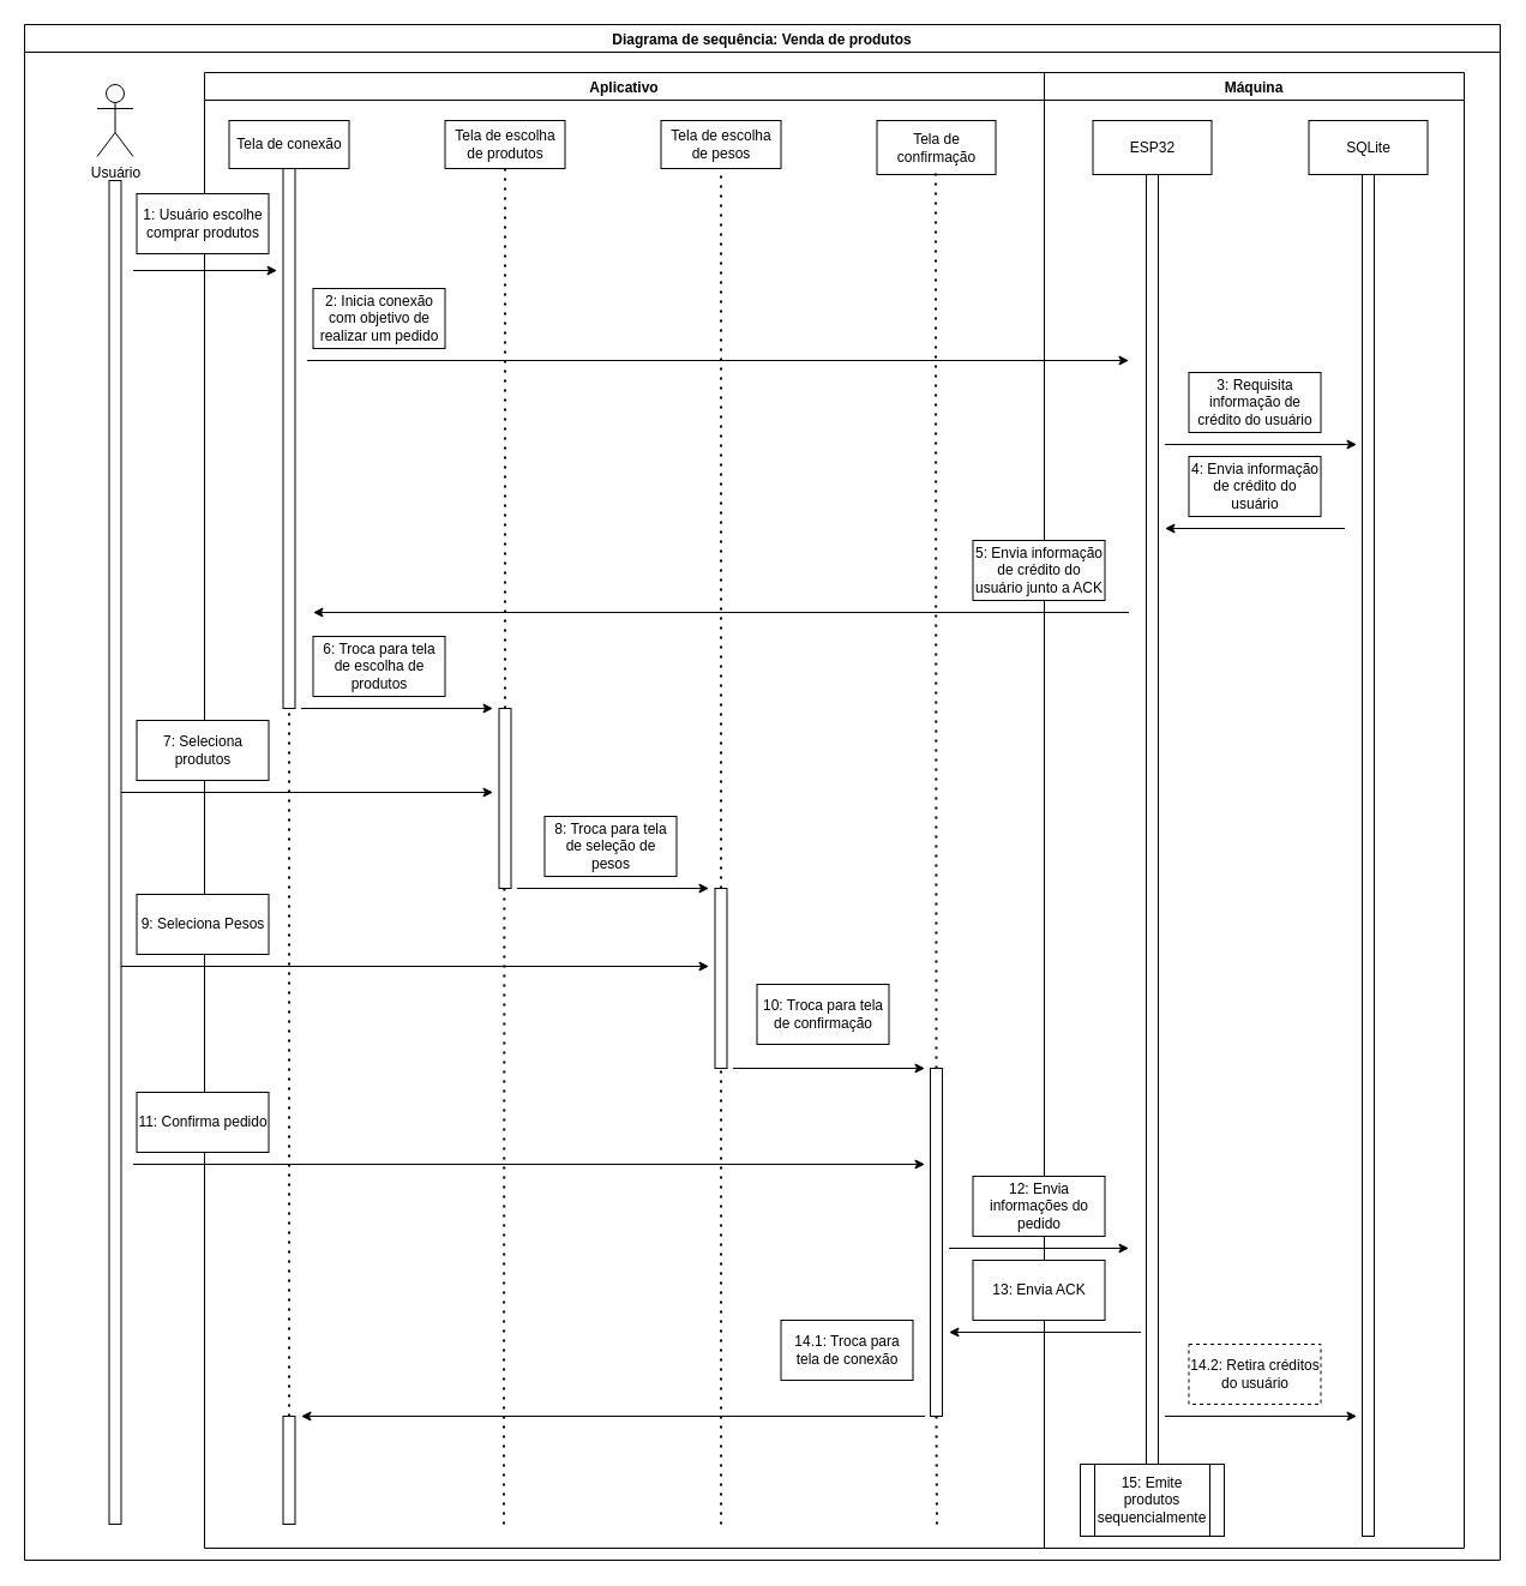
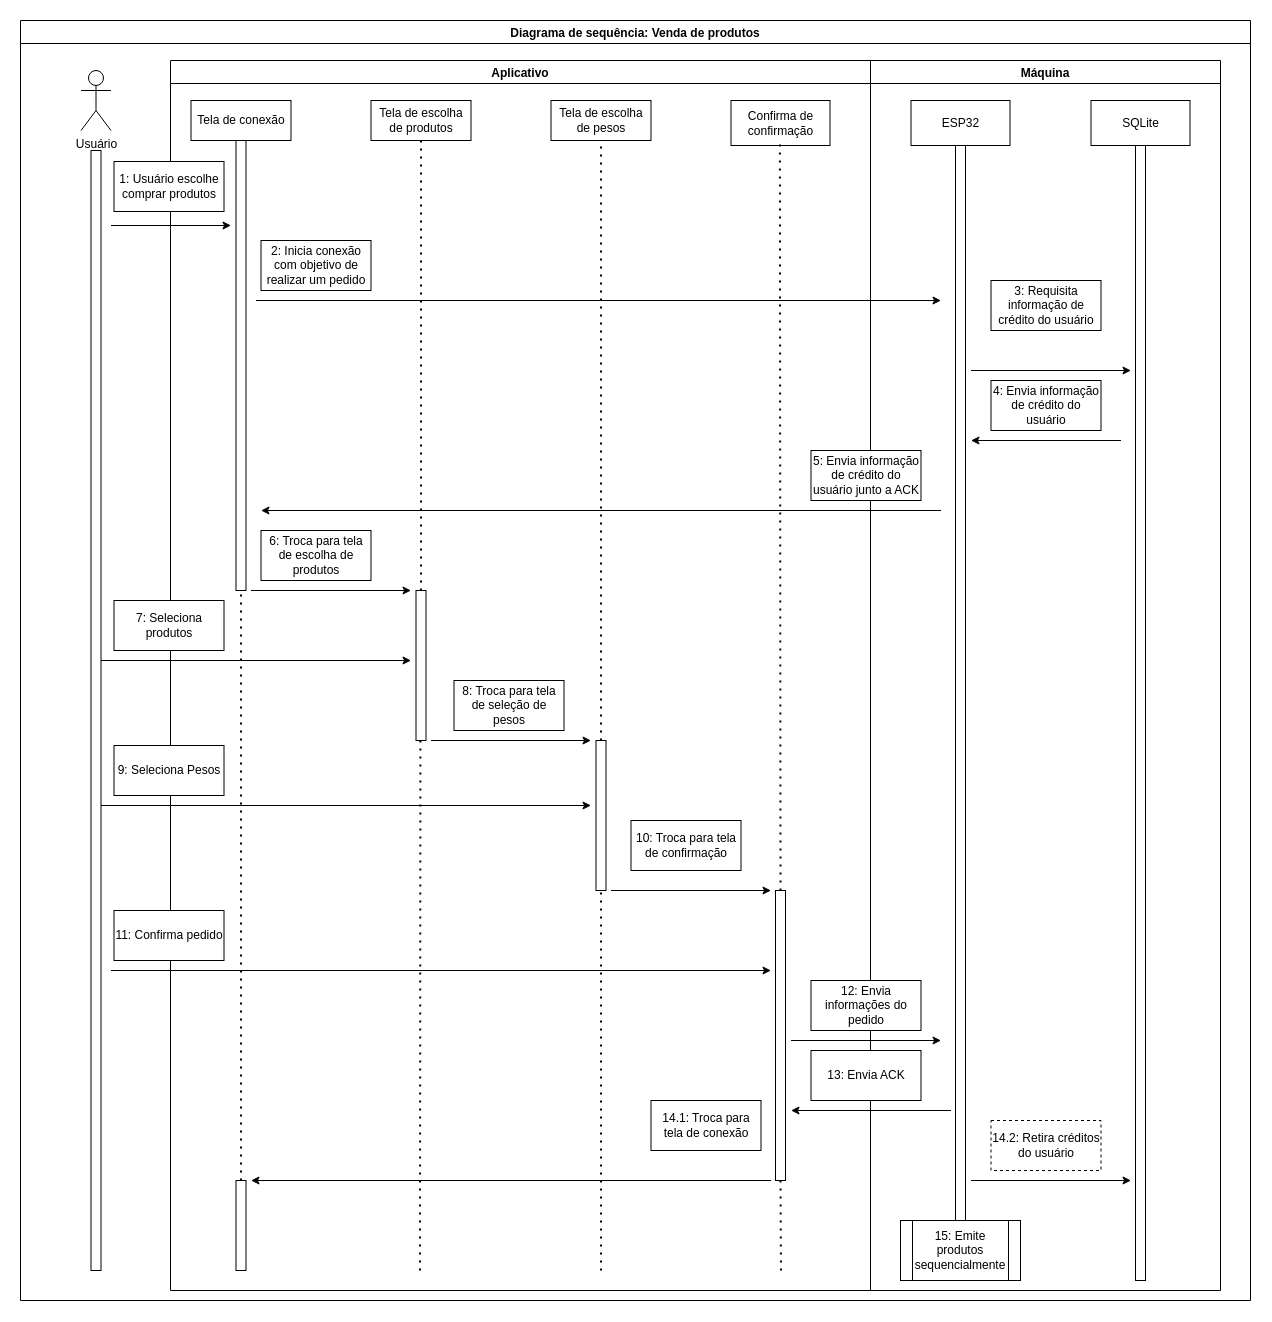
- <mxCell id="9" value="Tela de confirmação" style="rounded=0;whiteSpace=wrap;html=1;" vertex="1" parent="2"><mxGeometry x="710.5" y="80" width="99" height="45" as="geometry" /></mxCell>
+ <mxCell id="9" value="Confirma de confirmação" style="rounded=0;whiteSpace=wrap;html=1;" vertex="1" parent="2"><mxGeometry x="710.5" y="80" width="99" height="45" as="geometry" /></mxCell>
- <mxCell id="20" value="3: Requisita informação de crédito do usuário" style="rounded=0;whiteSpace=wrap;html=1;" vertex="1" parent="2"><mxGeometry x="970.5" y="290" width="110" height="50" as="geometry" /></mxCell>
+ <mxCell id="20" value="3: Requisita informação de crédito do usuário" style="rounded=0;whiteSpace=wrap;html=1;" vertex="1" parent="2"><mxGeometry x="970.5" y="260" width="110" height="50" as="geometry" /></mxCell>
